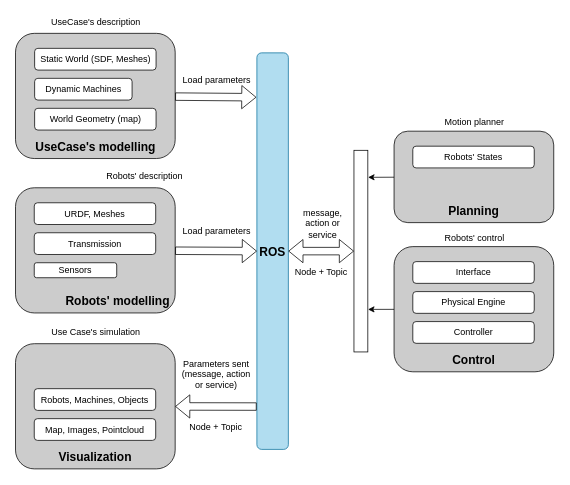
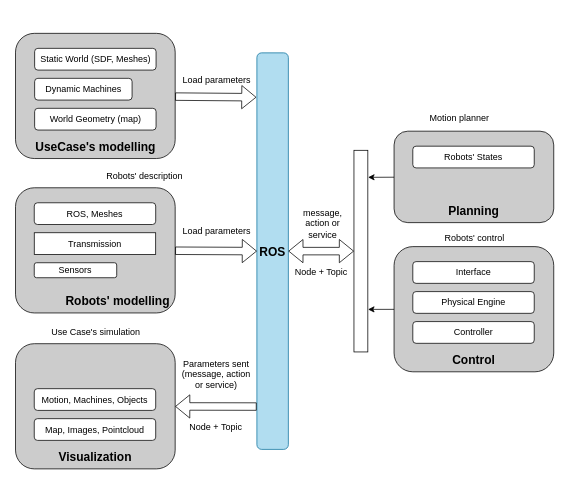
- <mxCell id="21" value="UseCase's description" style="text;html=1;align=center;verticalAlign=middle;resizable=0;points=[];autosize=1;" parent="1" vertex="1"><mxGeometry x="62" y="20" width="129" height="18" as="geometry" /></mxCell>
- <mxCell id="22" value="Motion planner" style="text;html=1;align=center;verticalAlign=middle;resizable=0;points=[];autosize=1;" parent="1" vertex="1"><mxGeometry x="587" y="153.5" width="89" height="18" as="geometry" /></mxCell>
+ <mxCell id="22" value="Motion planner" style="text;html=1;align=center;verticalAlign=middle;resizable=0;points=[];autosize=1;" parent="1" vertex="1"><mxGeometry x="567" y="148.5" width="89" height="18" as="geometry" /></mxCell>
- <mxCell id="3" value="URDF, Meshes" style="rounded=1;whiteSpace=wrap;html=1;" parent="1" vertex="1"><mxGeometry x="45" y="270" width="162" height="29" as="geometry" /></mxCell>
+ <mxCell id="3" value="ROS, Meshes" style="rounded=1;whiteSpace=wrap;html=1;" parent="1" vertex="1"><mxGeometry x="45" y="270" width="162" height="29" as="geometry" /></mxCell>
- <mxCell id="4" value="Transmission" style="rounded=1;whiteSpace=wrap;html=1;" parent="1" vertex="1"><mxGeometry x="45" y="310" width="162" height="29" as="geometry" /></mxCell>
+ <mxCell id="4" value="Transmission" style="whiteSpace=wrap;html=1;rounded=0;" parent="1" vertex="1"><mxGeometry x="45" y="310" width="162" height="29" as="geometry" /></mxCell>
- <mxCell id="32" value="Robots, Machines, Objects" style="rounded=1;whiteSpace=wrap;html=1;" parent="1" vertex="1"><mxGeometry x="45" y="518" width="162" height="29" as="geometry" /></mxCell>
+ <mxCell id="32" value="Motion, Machines, Objects" style="rounded=1;whiteSpace=wrap;html=1;" parent="1" vertex="1"><mxGeometry x="45" y="518" width="162" height="29" as="geometry" /></mxCell>
